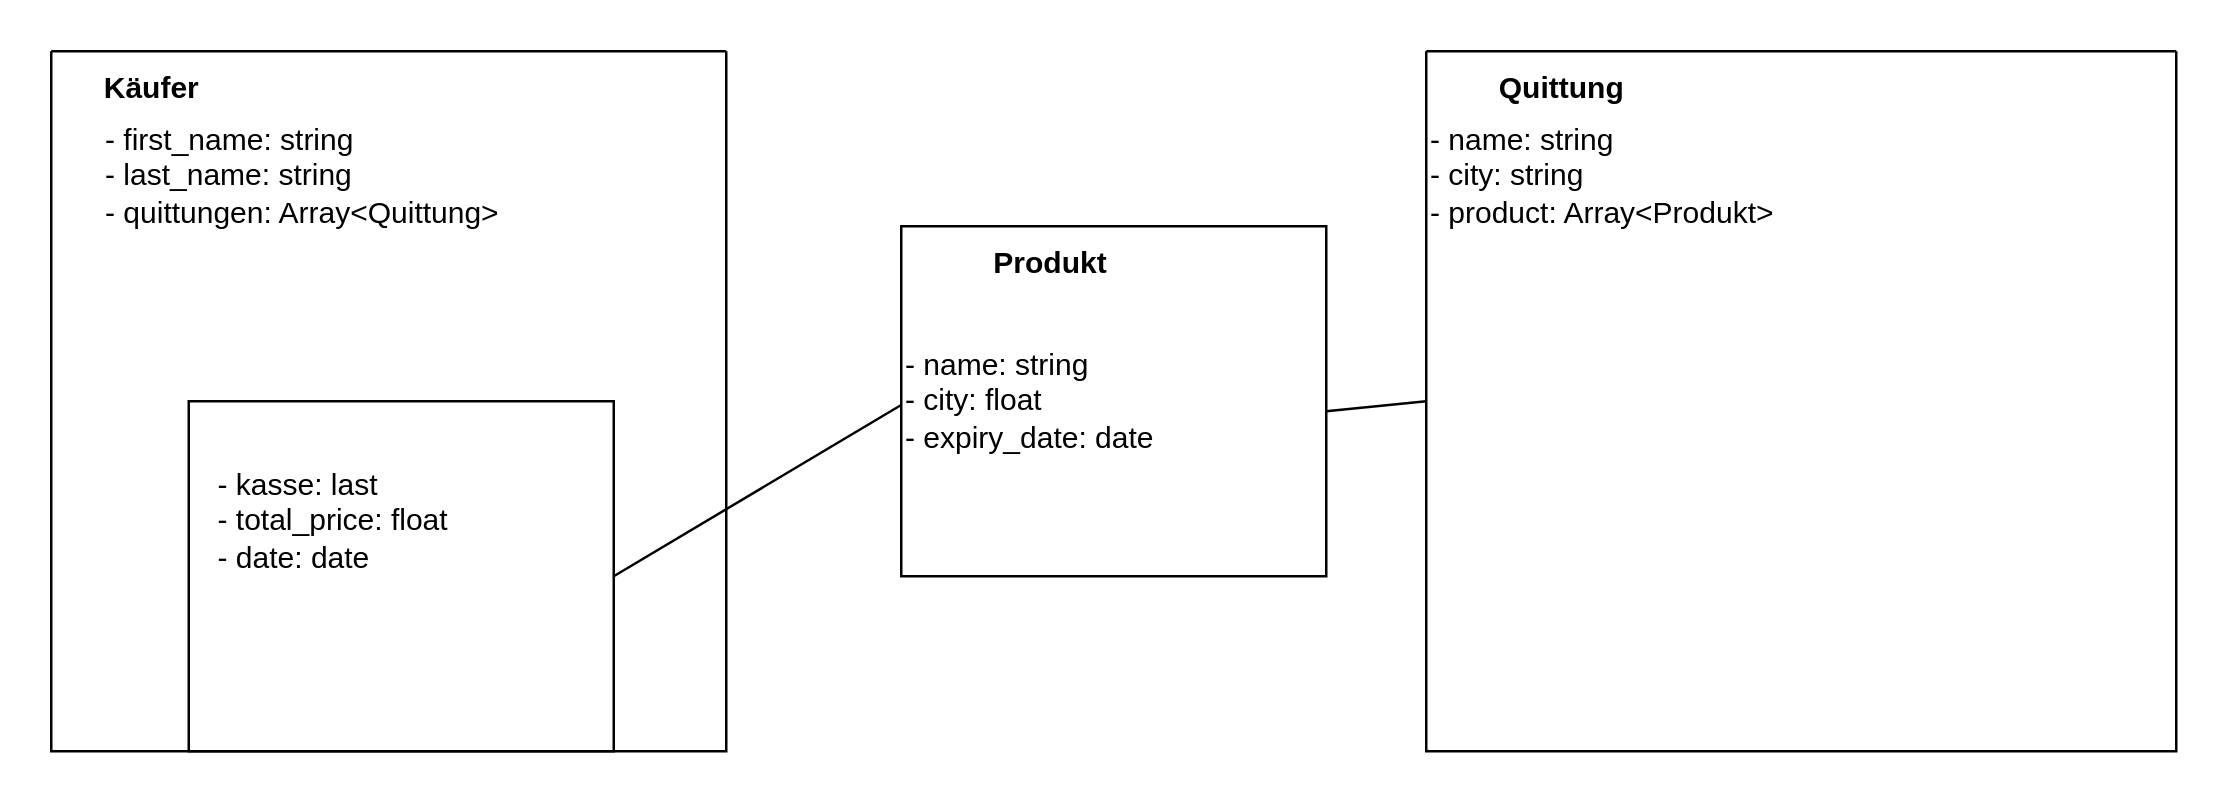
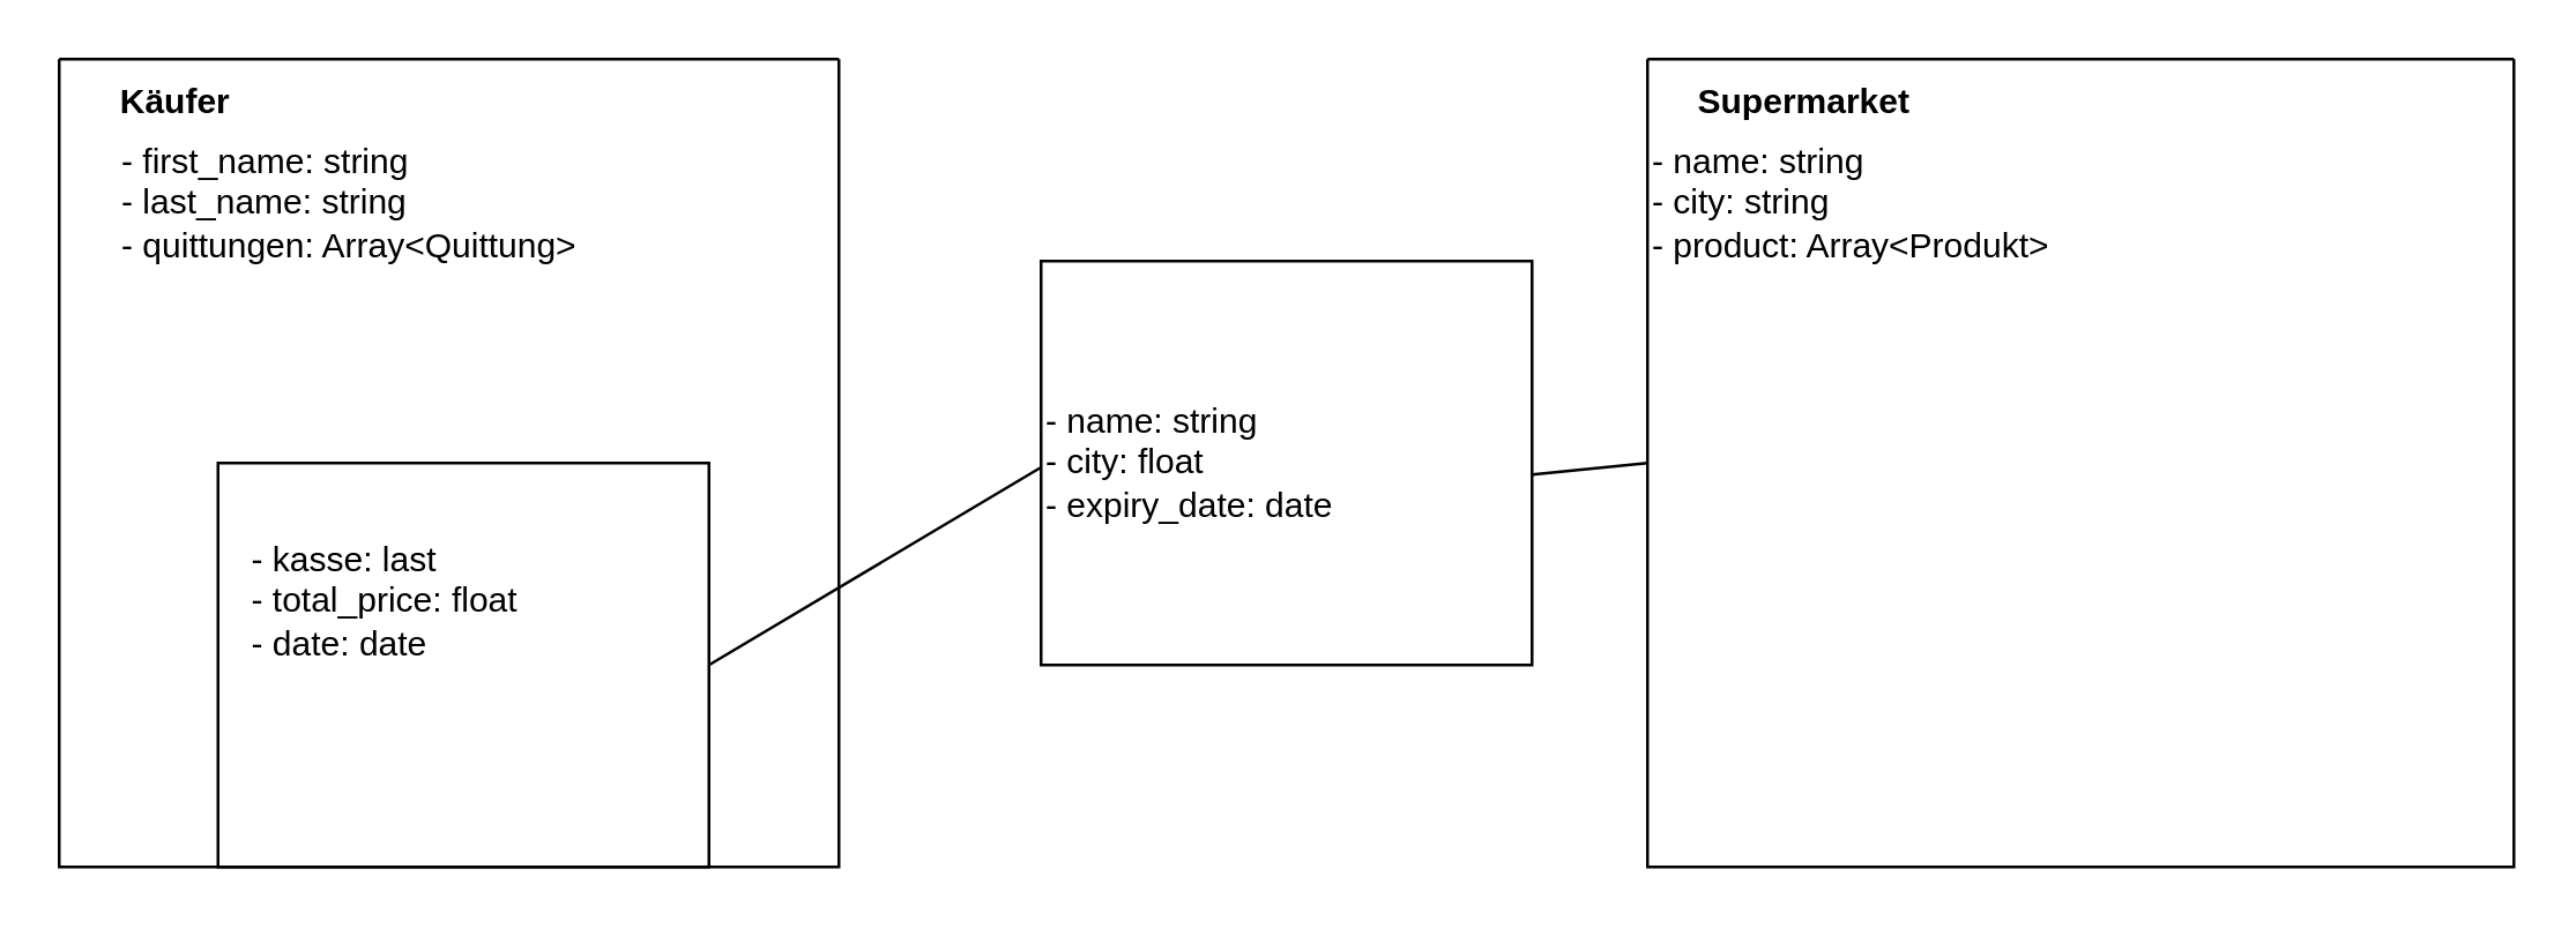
- <mxCell id="12" value="&lt;b&gt;Quittung&lt;/b&gt;" style="text;html=1;align=center;verticalAlign=middle;resizable=0;points=[];autosize=1;strokeColor=none;fillColor=none;" parent="10" vertex="1"><mxGeometry x="4" width="100" height="30" as="geometry" /></mxCell>
+ <mxCell id="12" value="&lt;b&gt;Supermarket&lt;/b&gt;" style="text;html=1;align=center;verticalAlign=middle;resizable=0;points=[];autosize=1;strokeColor=none;fillColor=none;" parent="10" vertex="1"><mxGeometry x="4" width="100" height="30" as="geometry" /></mxCell>
- <mxCell id="8" value="&lt;b&gt;Produkt&lt;/b&gt;" style="text;html=1;align=center;verticalAlign=middle;whiteSpace=wrap;rounded=0;" parent="1" vertex="1"><mxGeometry x="360" y="90" width="120" height="30" as="geometry" /></mxCell>
